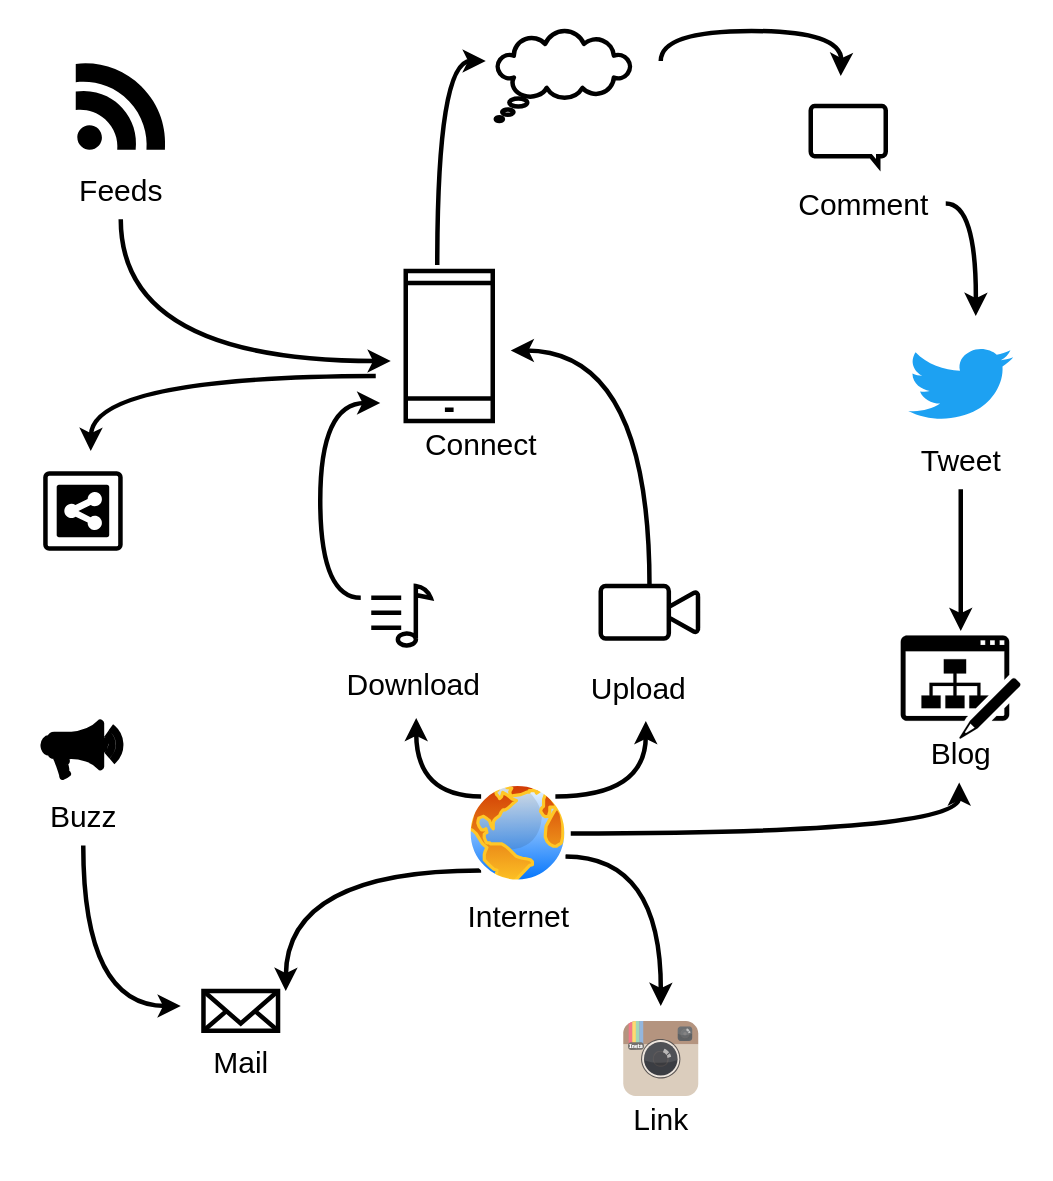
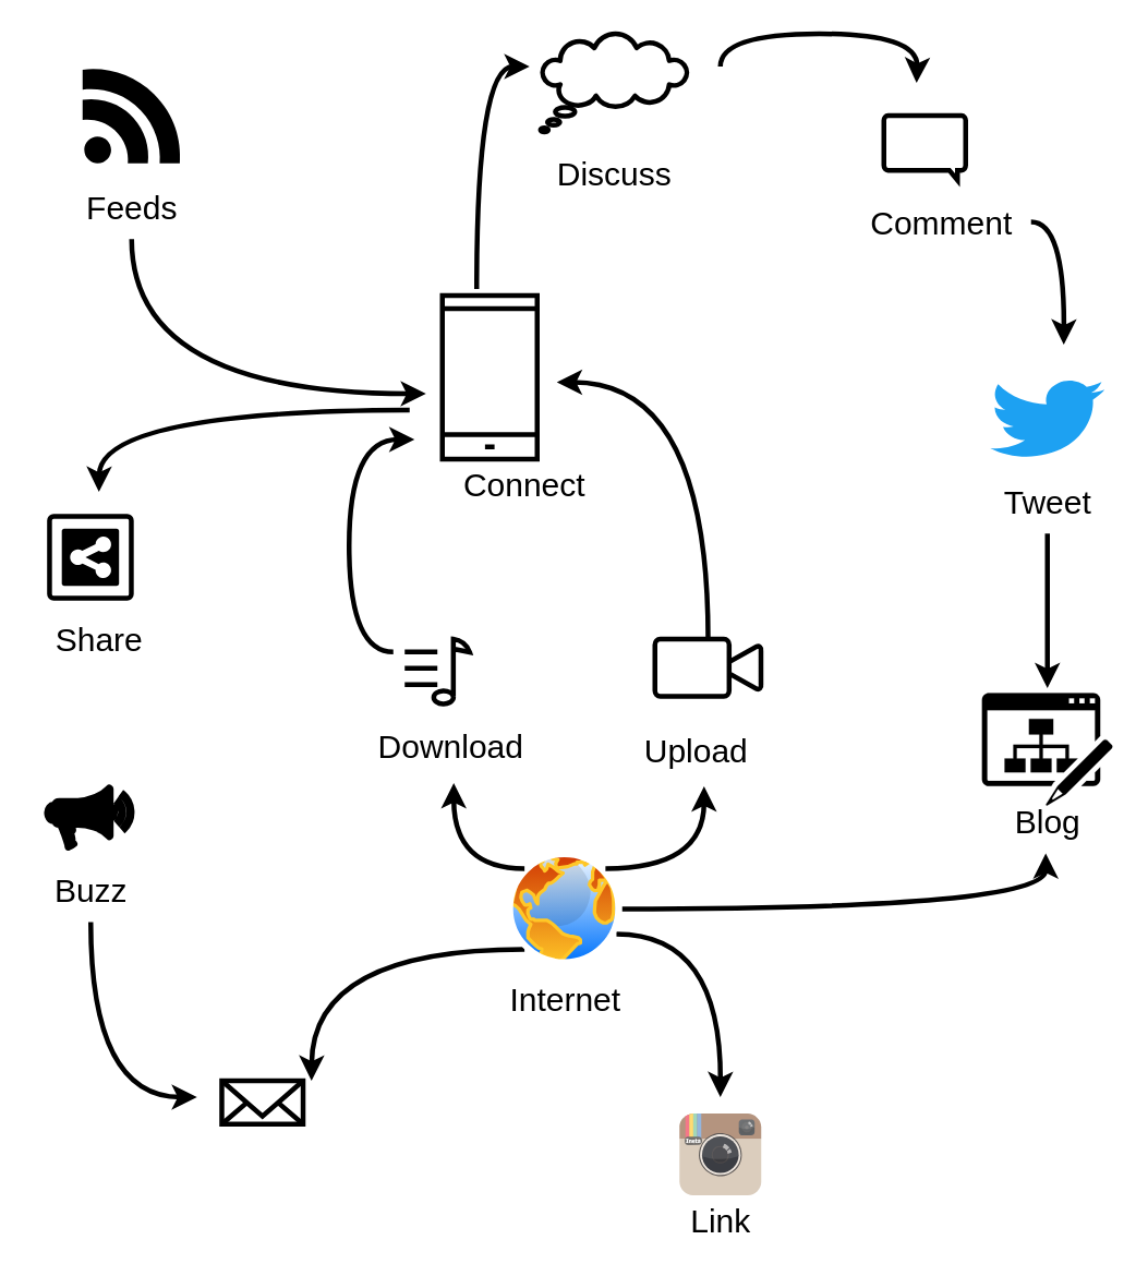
+ <mxCell id="20" value="Discuss" style="text;html=1;align=center;verticalAlign=middle;resizable=0;points=[];autosize=1;strokeColor=none;fillColor=none;fontSize=20;strokeWidth=3;" parent="18" vertex="1"><mxGeometry y="65" width="90" height="40" as="geometry" /></mxCell>
+ <mxCell id="13" value="Share" style="text;html=1;align=center;verticalAlign=middle;resizable=0;points=[];autosize=1;strokeColor=none;fillColor=none;fontSize=20;strokeWidth=3;" parent="11" vertex="1"><mxGeometry y="55" width="80" height="40" as="geometry" /></mxCell>
- <mxCell id="51" value="Mail" style="text;html=1;align=center;verticalAlign=middle;resizable=0;points=[];autosize=1;strokeColor=none;fillColor=none;fontSize=20;strokeWidth=3;" parent="49" vertex="1"><mxGeometry y="26.5" width="60" height="40" as="geometry" /></mxCell>
